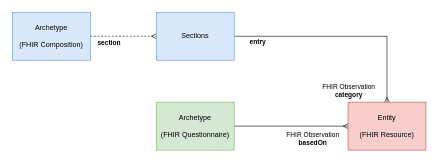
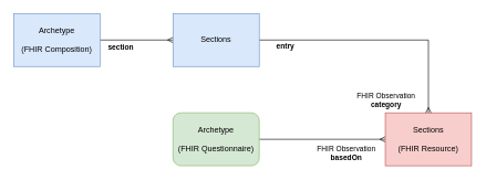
- <mxCell id="2" style="edgeStyle=orthogonalEdgeStyle;rounded=0;orthogonalLoop=1;jettySize=auto;html=1;entryX=0;entryY=0.5;entryDx=0;entryDy=0;endArrow=ERmany;endFill=0;dashed=1;" edge="1" parent="1" source="4" target="11"><mxGeometry relative="1" as="geometry" /></mxCell>
+ <mxCell id="2" style="edgeStyle=orthogonalEdgeStyle;rounded=0;orthogonalLoop=1;jettySize=auto;html=1;entryX=0;entryY=0.5;entryDx=0;entryDy=0;endArrow=ERmany;endFill=0;" edge="1" parent="1" source="4" target="11"><mxGeometry relative="1" as="geometry" /></mxCell>
- <mxCell id="7" value="Archetype&lt;div&gt;&lt;br&gt;(FHIR Questionnaire)&lt;/div&gt;" style="html=1;whiteSpace=wrap;fillColor=#d5e8d4;strokeColor=#82b366;" vertex="1" parent="1"><mxGeometry x="260" y="170" width="130" height="80" as="geometry" /></mxCell>
+ <mxCell id="7" value="Archetype&lt;div&gt;&lt;br&gt;(FHIR Questionnaire)&lt;/div&gt;" style="html=1;whiteSpace=wrap;fillColor=#d5e8d4;strokeColor=#82b366;rounded=1;" vertex="1" parent="1"><mxGeometry x="260" y="170" width="130" height="80" as="geometry" /></mxCell>
- <mxCell id="8" value="Entity&lt;br&gt;&lt;br&gt;(FHIR Resource)" style="html=1;whiteSpace=wrap;fillColor=#f8cecc;strokeColor=#b85450;" vertex="1" parent="1"><mxGeometry x="580" y="170" width="130" height="80" as="geometry" /></mxCell>
+ <mxCell id="8" value="Sections&lt;br&gt;&lt;br&gt;(FHIR Resource)" style="html=1;whiteSpace=wrap;fillColor=#f8cecc;strokeColor=#b85450;" vertex="1" parent="1"><mxGeometry x="580" y="170" width="130" height="80" as="geometry" /></mxCell>
